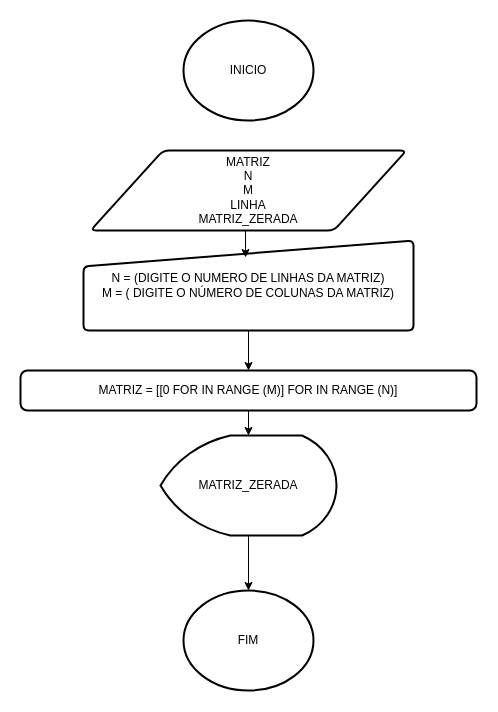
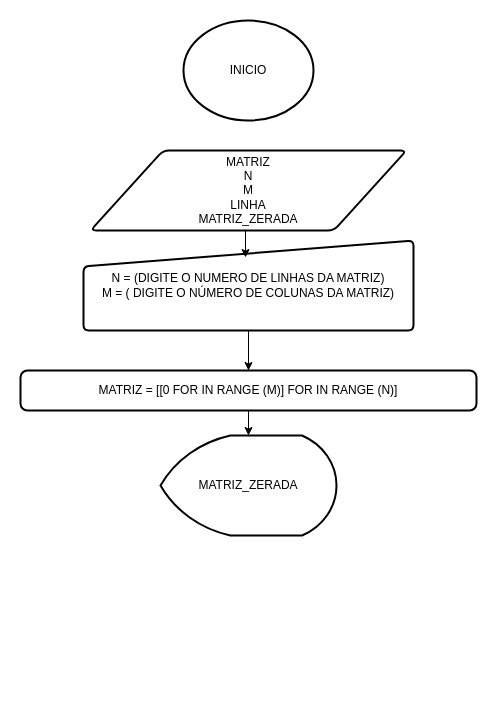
- <mxCell id="11" style="edgeStyle=orthogonalEdgeStyle;rounded=0;orthogonalLoop=1;jettySize=auto;html=1;exitX=0.5;exitY=1;exitDx=0;exitDy=0;exitPerimeter=0;entryX=0.5;entryY=0;entryDx=0;entryDy=0;entryPerimeter=0;" edge="1" parent="1" source="8" target="9"><mxGeometry relative="1" as="geometry" /></mxCell>
- <mxCell id="9" value="&lt;font style=&quot;vertical-align: inherit;&quot;&gt;&lt;font style=&quot;vertical-align: inherit;&quot;&gt;FIM&lt;/font&gt;&lt;/font&gt;" style="strokeWidth=2;html=1;shape=mxgraph.flowchart.start_1;whiteSpace=wrap;" vertex="1" parent="1"><mxGeometry x="183" y="590" width="130" height="100" as="geometry" /></mxCell>
